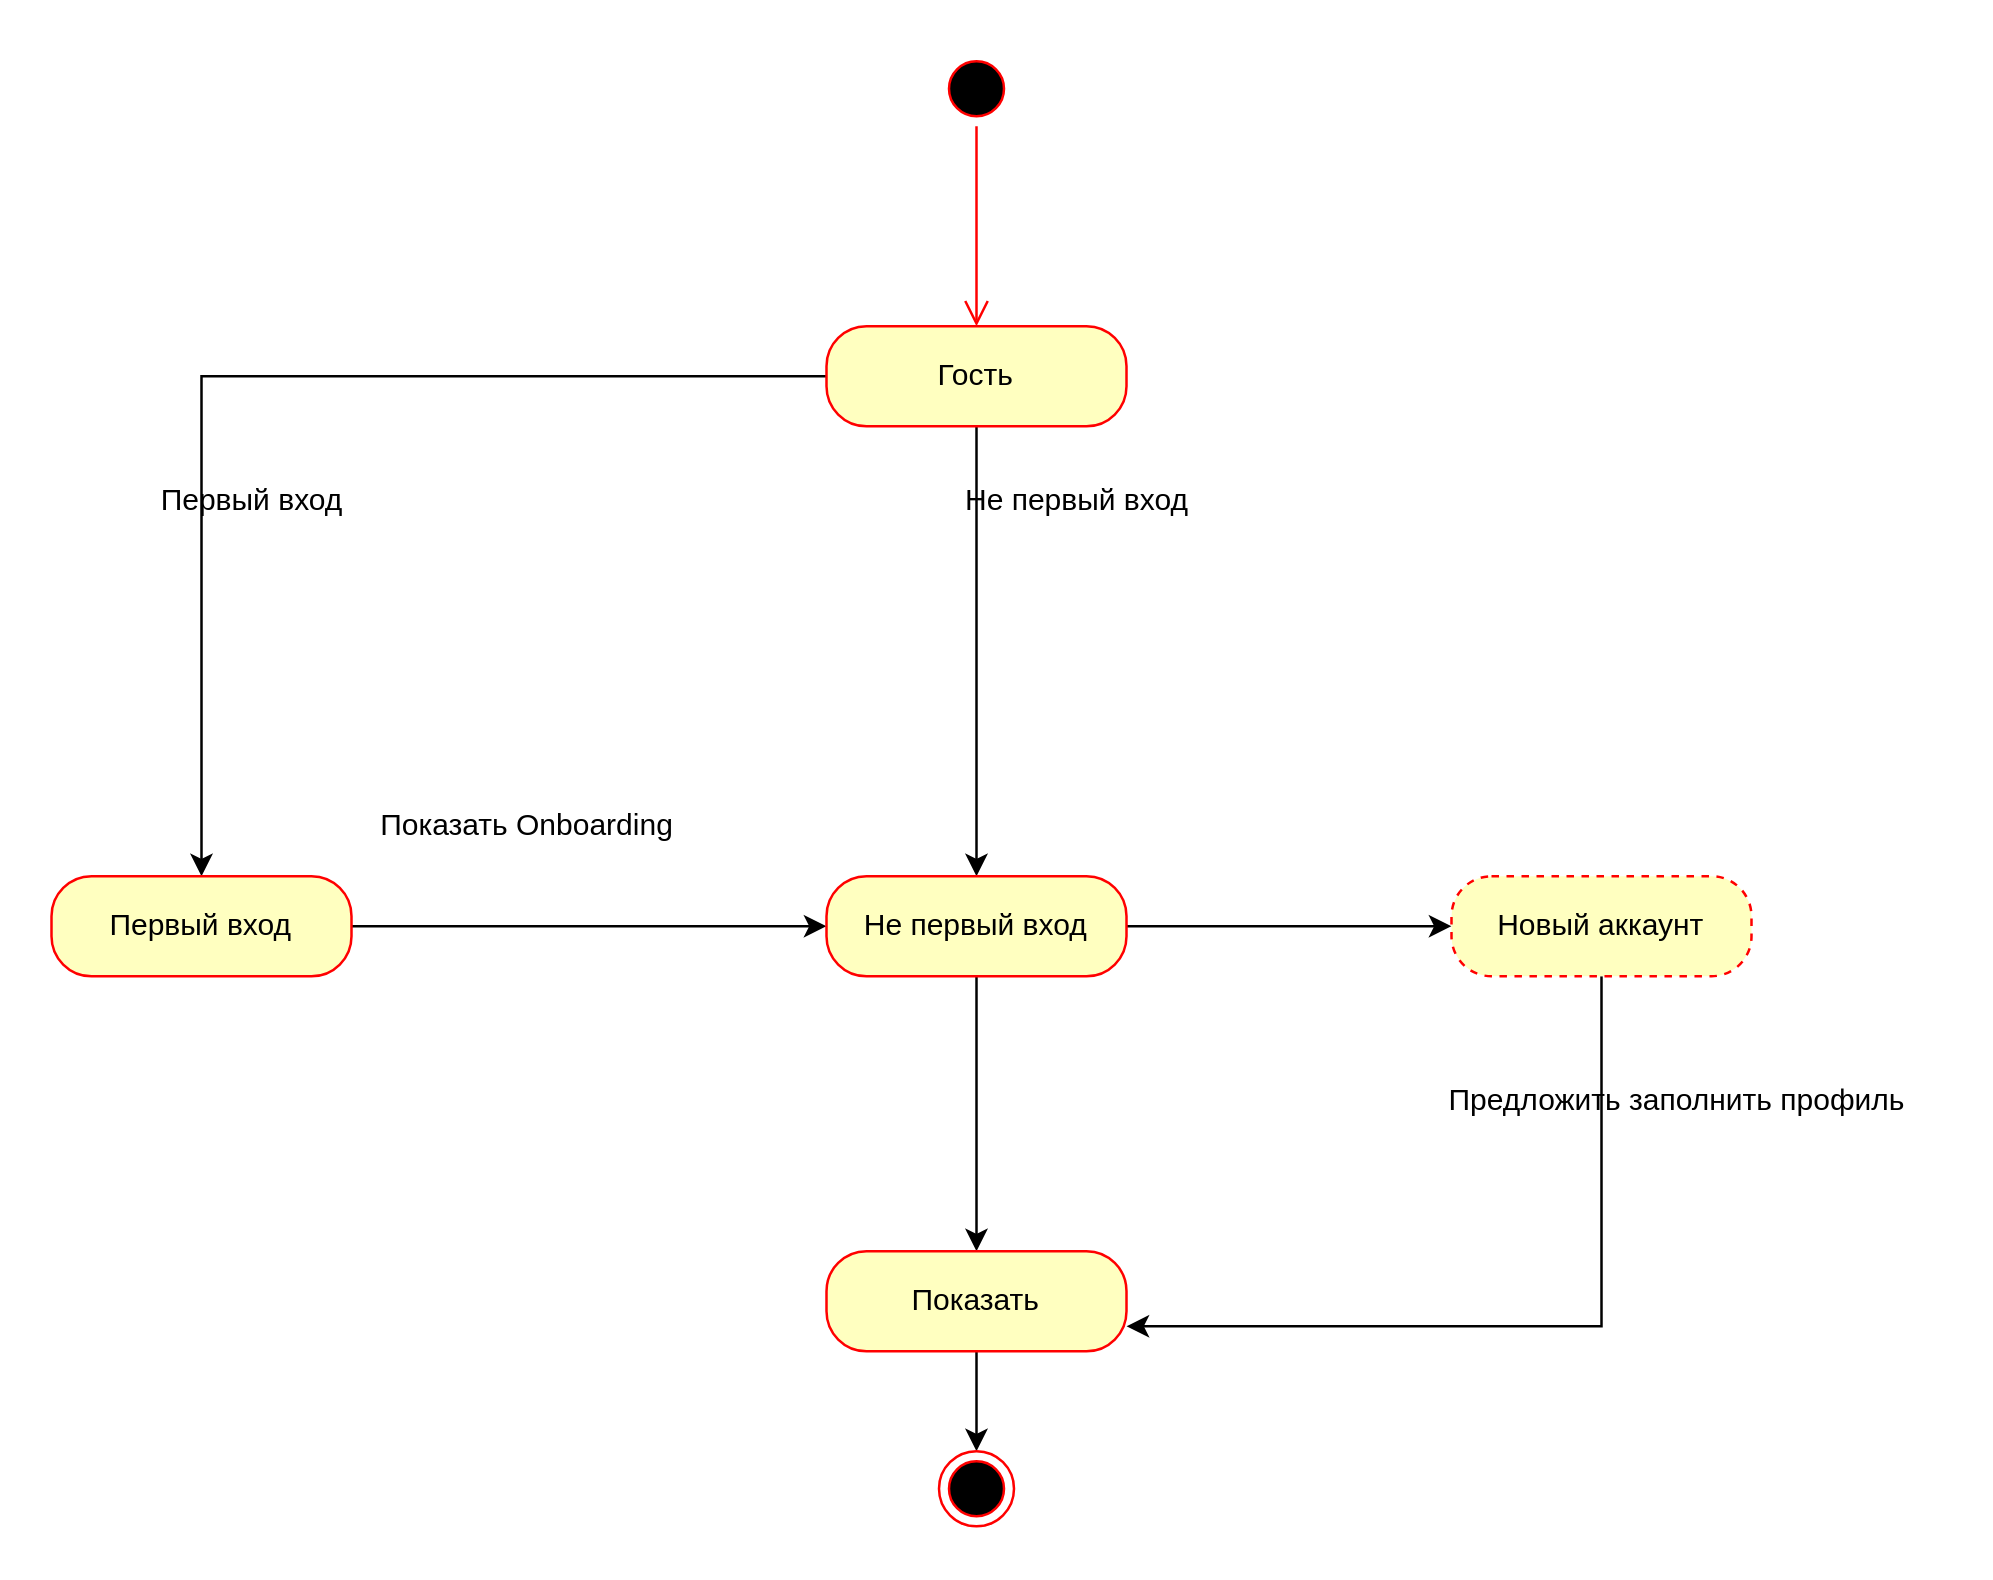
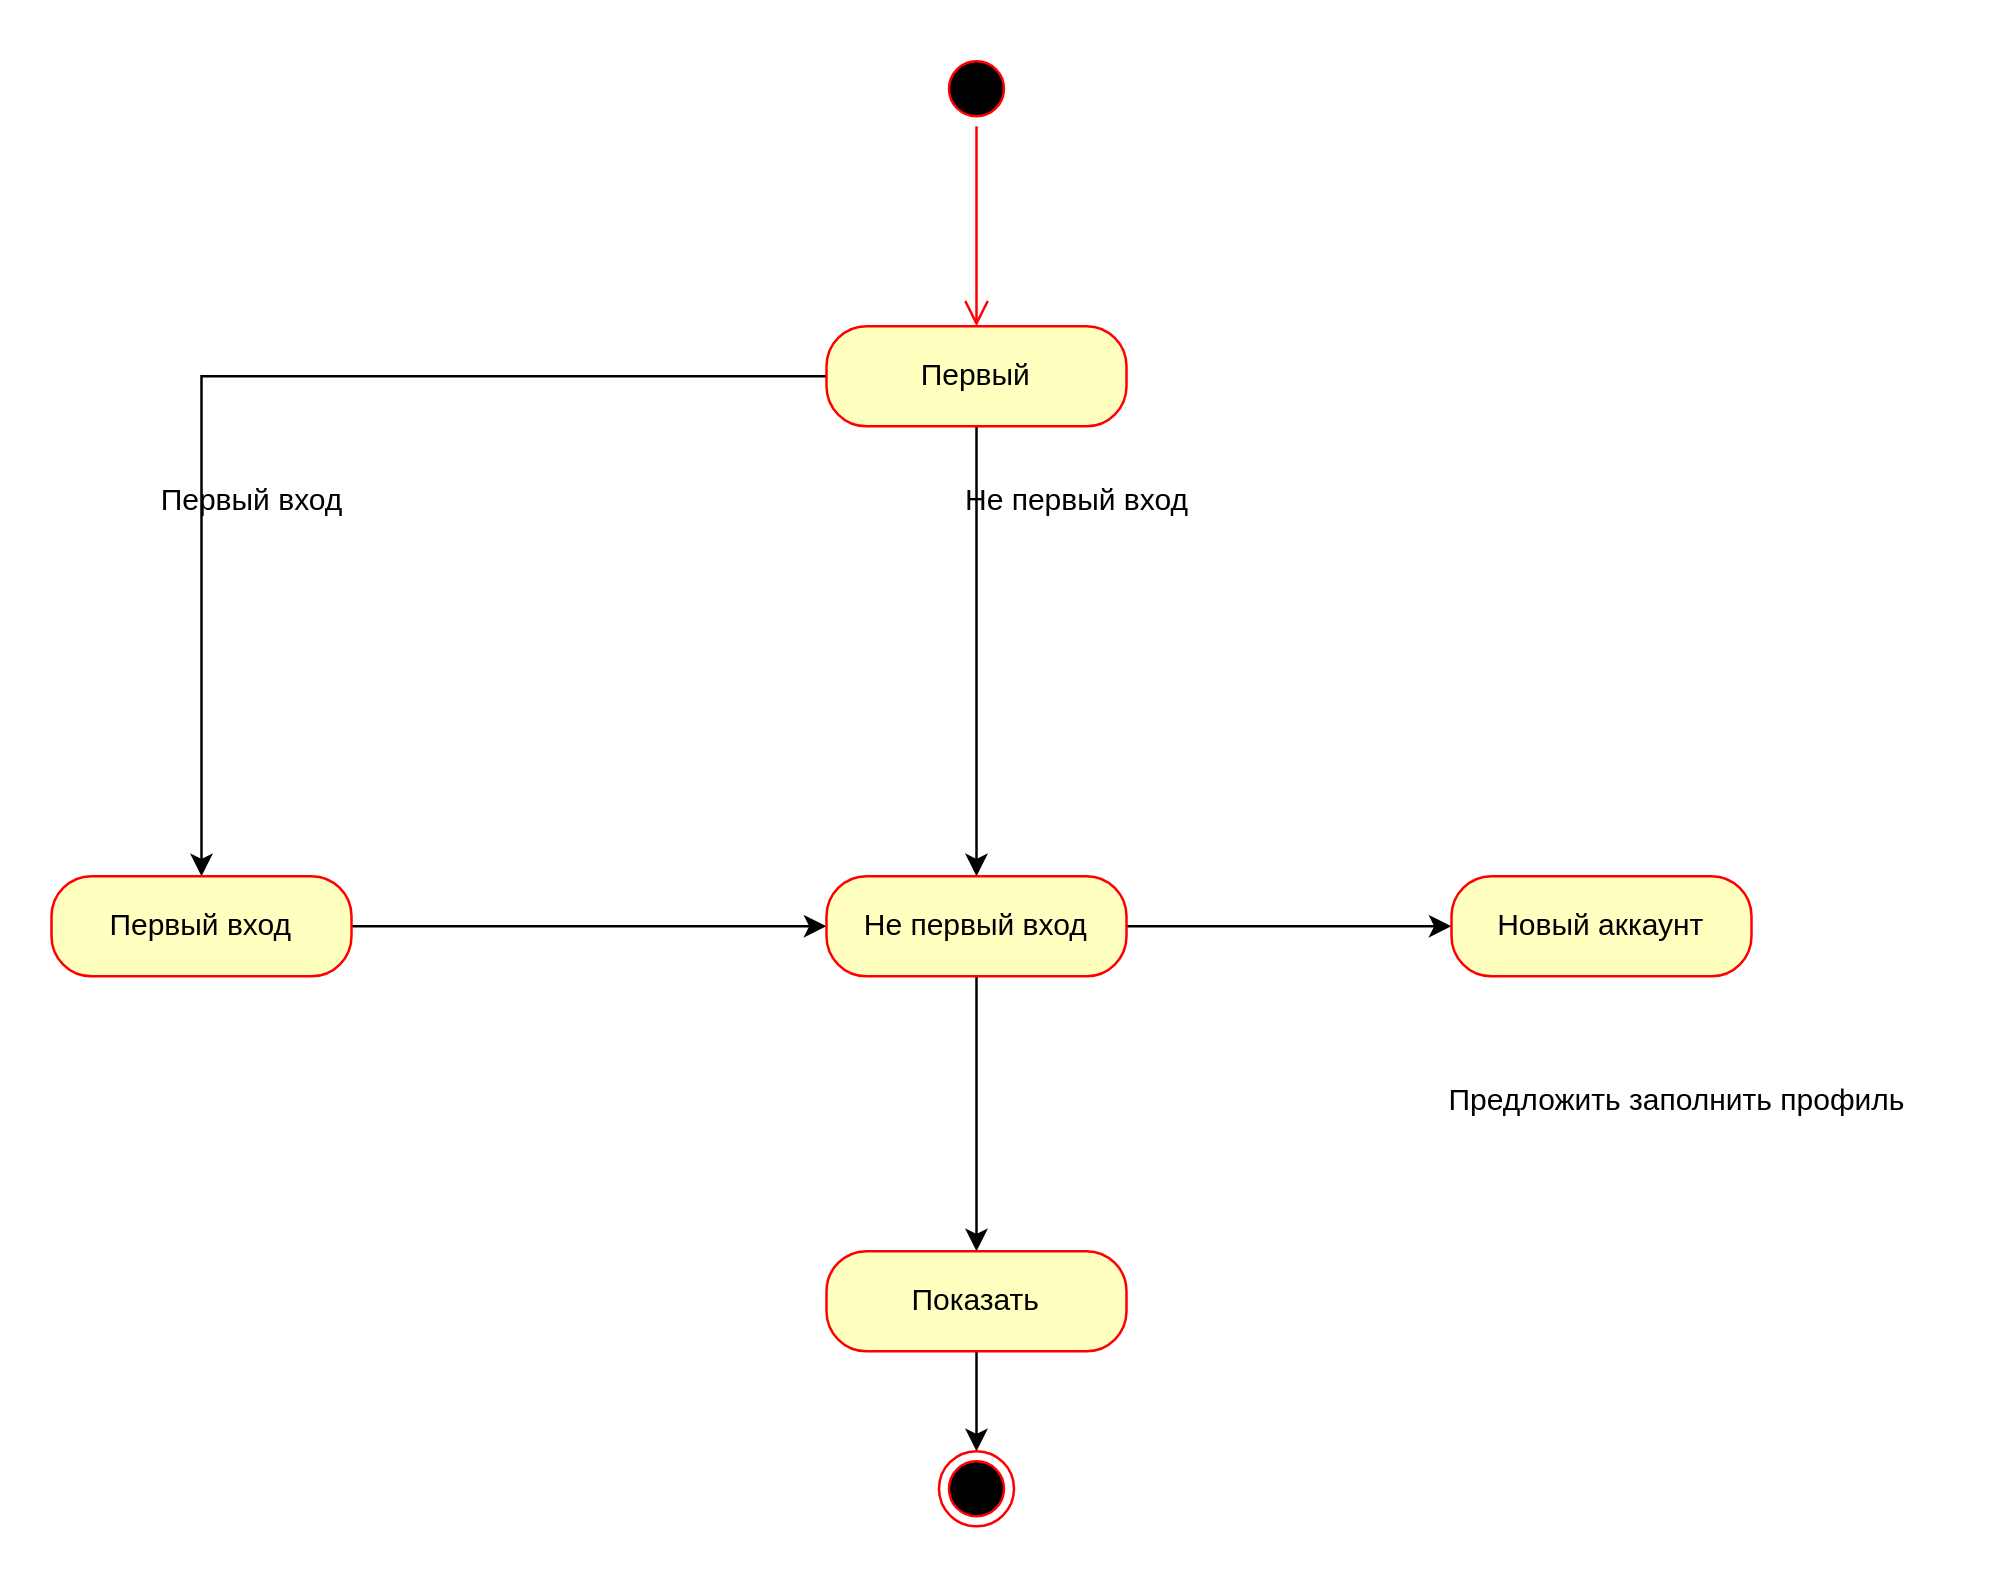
- <mxCell id="6" value="Гость" style="rounded=1;whiteSpace=wrap;html=1;arcSize=40;fontColor=#000000;fillColor=#ffffc0;strokeColor=#ff0000;" vertex="1" parent="1"><mxGeometry x="330" y="130" width="120" height="40" as="geometry" /></mxCell>
+ <mxCell id="6" value="Первый" style="rounded=1;whiteSpace=wrap;html=1;arcSize=40;fontColor=#000000;fillColor=#ffffc0;strokeColor=#ff0000;" vertex="1" parent="1"><mxGeometry x="330" y="130" width="120" height="40" as="geometry" /></mxCell>
- <mxCell id="14" value="Показать Onboarding" style="text;html=1;align=center;verticalAlign=middle;resizable=0;points=[];autosize=1;strokeColor=none;fillColor=none;" vertex="1" parent="1"><mxGeometry x="140" y="315" width="140" height="30" as="geometry" /></mxCell>
- <mxCell id="16" value="Новый аккаунт" style="rounded=1;whiteSpace=wrap;html=1;arcSize=40;fontColor=#000000;fillColor=#ffffc0;strokeColor=#ff0000;dashed=1;" vertex="1" parent="1"><mxGeometry x="580" y="350" width="120" height="40" as="geometry" /></mxCell>
+ <mxCell id="16" value="Новый аккаунт" style="rounded=1;whiteSpace=wrap;html=1;arcSize=40;fontColor=#000000;fillColor=#ffffc0;strokeColor=#ff0000;" vertex="1" parent="1"><mxGeometry x="580" y="350" width="120" height="40" as="geometry" /></mxCell>
- <mxCell id="15" value="" style="edgeStyle=orthogonalEdgeStyle;rounded=0;orthogonalLoop=1;jettySize=auto;html=1;" edge="1" parent="1" source="16" target="18"><mxGeometry relative="1" as="geometry"><Array as="points"><mxPoint x="640" y="530" /></Array></mxGeometry></mxCell>
